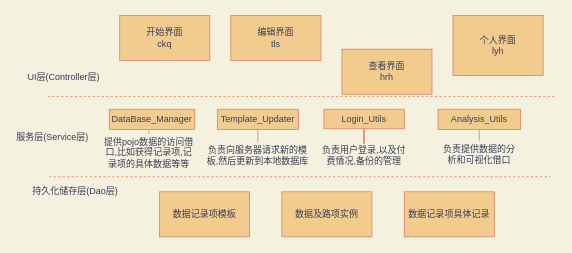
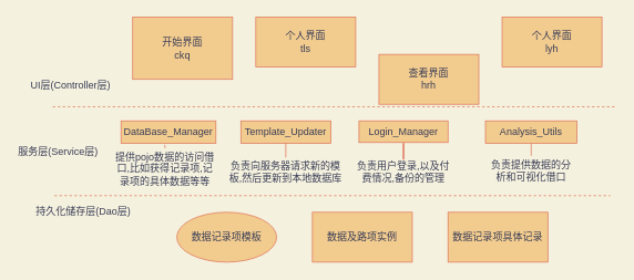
- <mxCell id="19" value="开始界面&lt;br&gt;ckq" style="rounded=0;whiteSpace=wrap;html=1;fillColor=#F2CC8F;strokeColor=#E07A5F;fontColor=#393C56;" vertex="1" parent="1"><mxGeometry x="159" y="20" width="120" height="60" as="geometry" /></mxCell>
+ <mxCell id="19" value="开始界面&lt;br&gt;ckq" style="rounded=0;whiteSpace=wrap;html=1;fillColor=#F2CC8F;strokeColor=#E07A5F;fontColor=#393C56;" vertex="1" parent="1"><mxGeometry x="159" y="20" width="120" height="75" as="geometry" /></mxCell>
- <mxCell id="20" value="编辑界面&lt;br&gt;tls" style="rounded=0;whiteSpace=wrap;html=1;fillColor=#F2CC8F;strokeColor=#E07A5F;fontColor=#393C56;" vertex="1" parent="1"><mxGeometry x="307" y="20" width="120" height="60" as="geometry" /></mxCell>
+ <mxCell id="20" value="个人界面&lt;br&gt;tls" style="rounded=0;whiteSpace=wrap;html=1;fillColor=#F2CC8F;strokeColor=#E07A5F;fontColor=#393C56;" vertex="1" parent="1"><mxGeometry x="307" y="20" width="120" height="60" as="geometry" /></mxCell>
- <mxCell id="22" value="个人界面&lt;br&gt;lyh" style="rounded=0;whiteSpace=wrap;html=1;fillColor=#F2CC8F;strokeColor=#E07A5F;fontColor=#393C56;" vertex="1" parent="1"><mxGeometry x="603" y="20" width="120" height="80" as="geometry" /></mxCell>
+ <mxCell id="22" value="个人界面&lt;br&gt;lyh" style="rounded=0;whiteSpace=wrap;html=1;fillColor=#F2CC8F;strokeColor=#E07A5F;fontColor=#393C56;" vertex="1" parent="1"><mxGeometry x="603" y="20" width="120" height="60" as="geometry" /></mxCell>
- <mxCell id="12" value="Login_Utils" style="whiteSpace=wrap;html=1;align=center;fillColor=#F2CC8F;strokeColor=#E07A5F;fontColor=#393C56;" vertex="1" parent="1"><mxGeometry x="431" y="145" width="107" height="26" as="geometry" /></mxCell>
+ <mxCell id="12" value="Login_Manager" style="whiteSpace=wrap;html=1;align=center;fillColor=#F2CC8F;strokeColor=#E07A5F;fontColor=#393C56;" vertex="1" parent="1"><mxGeometry x="431" y="145" width="107" height="26" as="geometry" /></mxCell>
- <mxCell id="23" value="数据记录项模板" style="rounded=0;whiteSpace=wrap;html=1;fillColor=#F2CC8F;strokeColor=#E07A5F;fontColor=#393C56;" vertex="1" parent="1"><mxGeometry x="212" y="255" width="120" height="60" as="geometry" /></mxCell>
+ <mxCell id="23" value="数据记录项模板" style="ellipse;whiteSpace=wrap;html=1;fillColor=#F2CC8F;strokeColor=#E07A5F;fontColor=#393C56;" vertex="1" parent="1"><mxGeometry x="212" y="255" width="120" height="60" as="geometry" /></mxCell>
